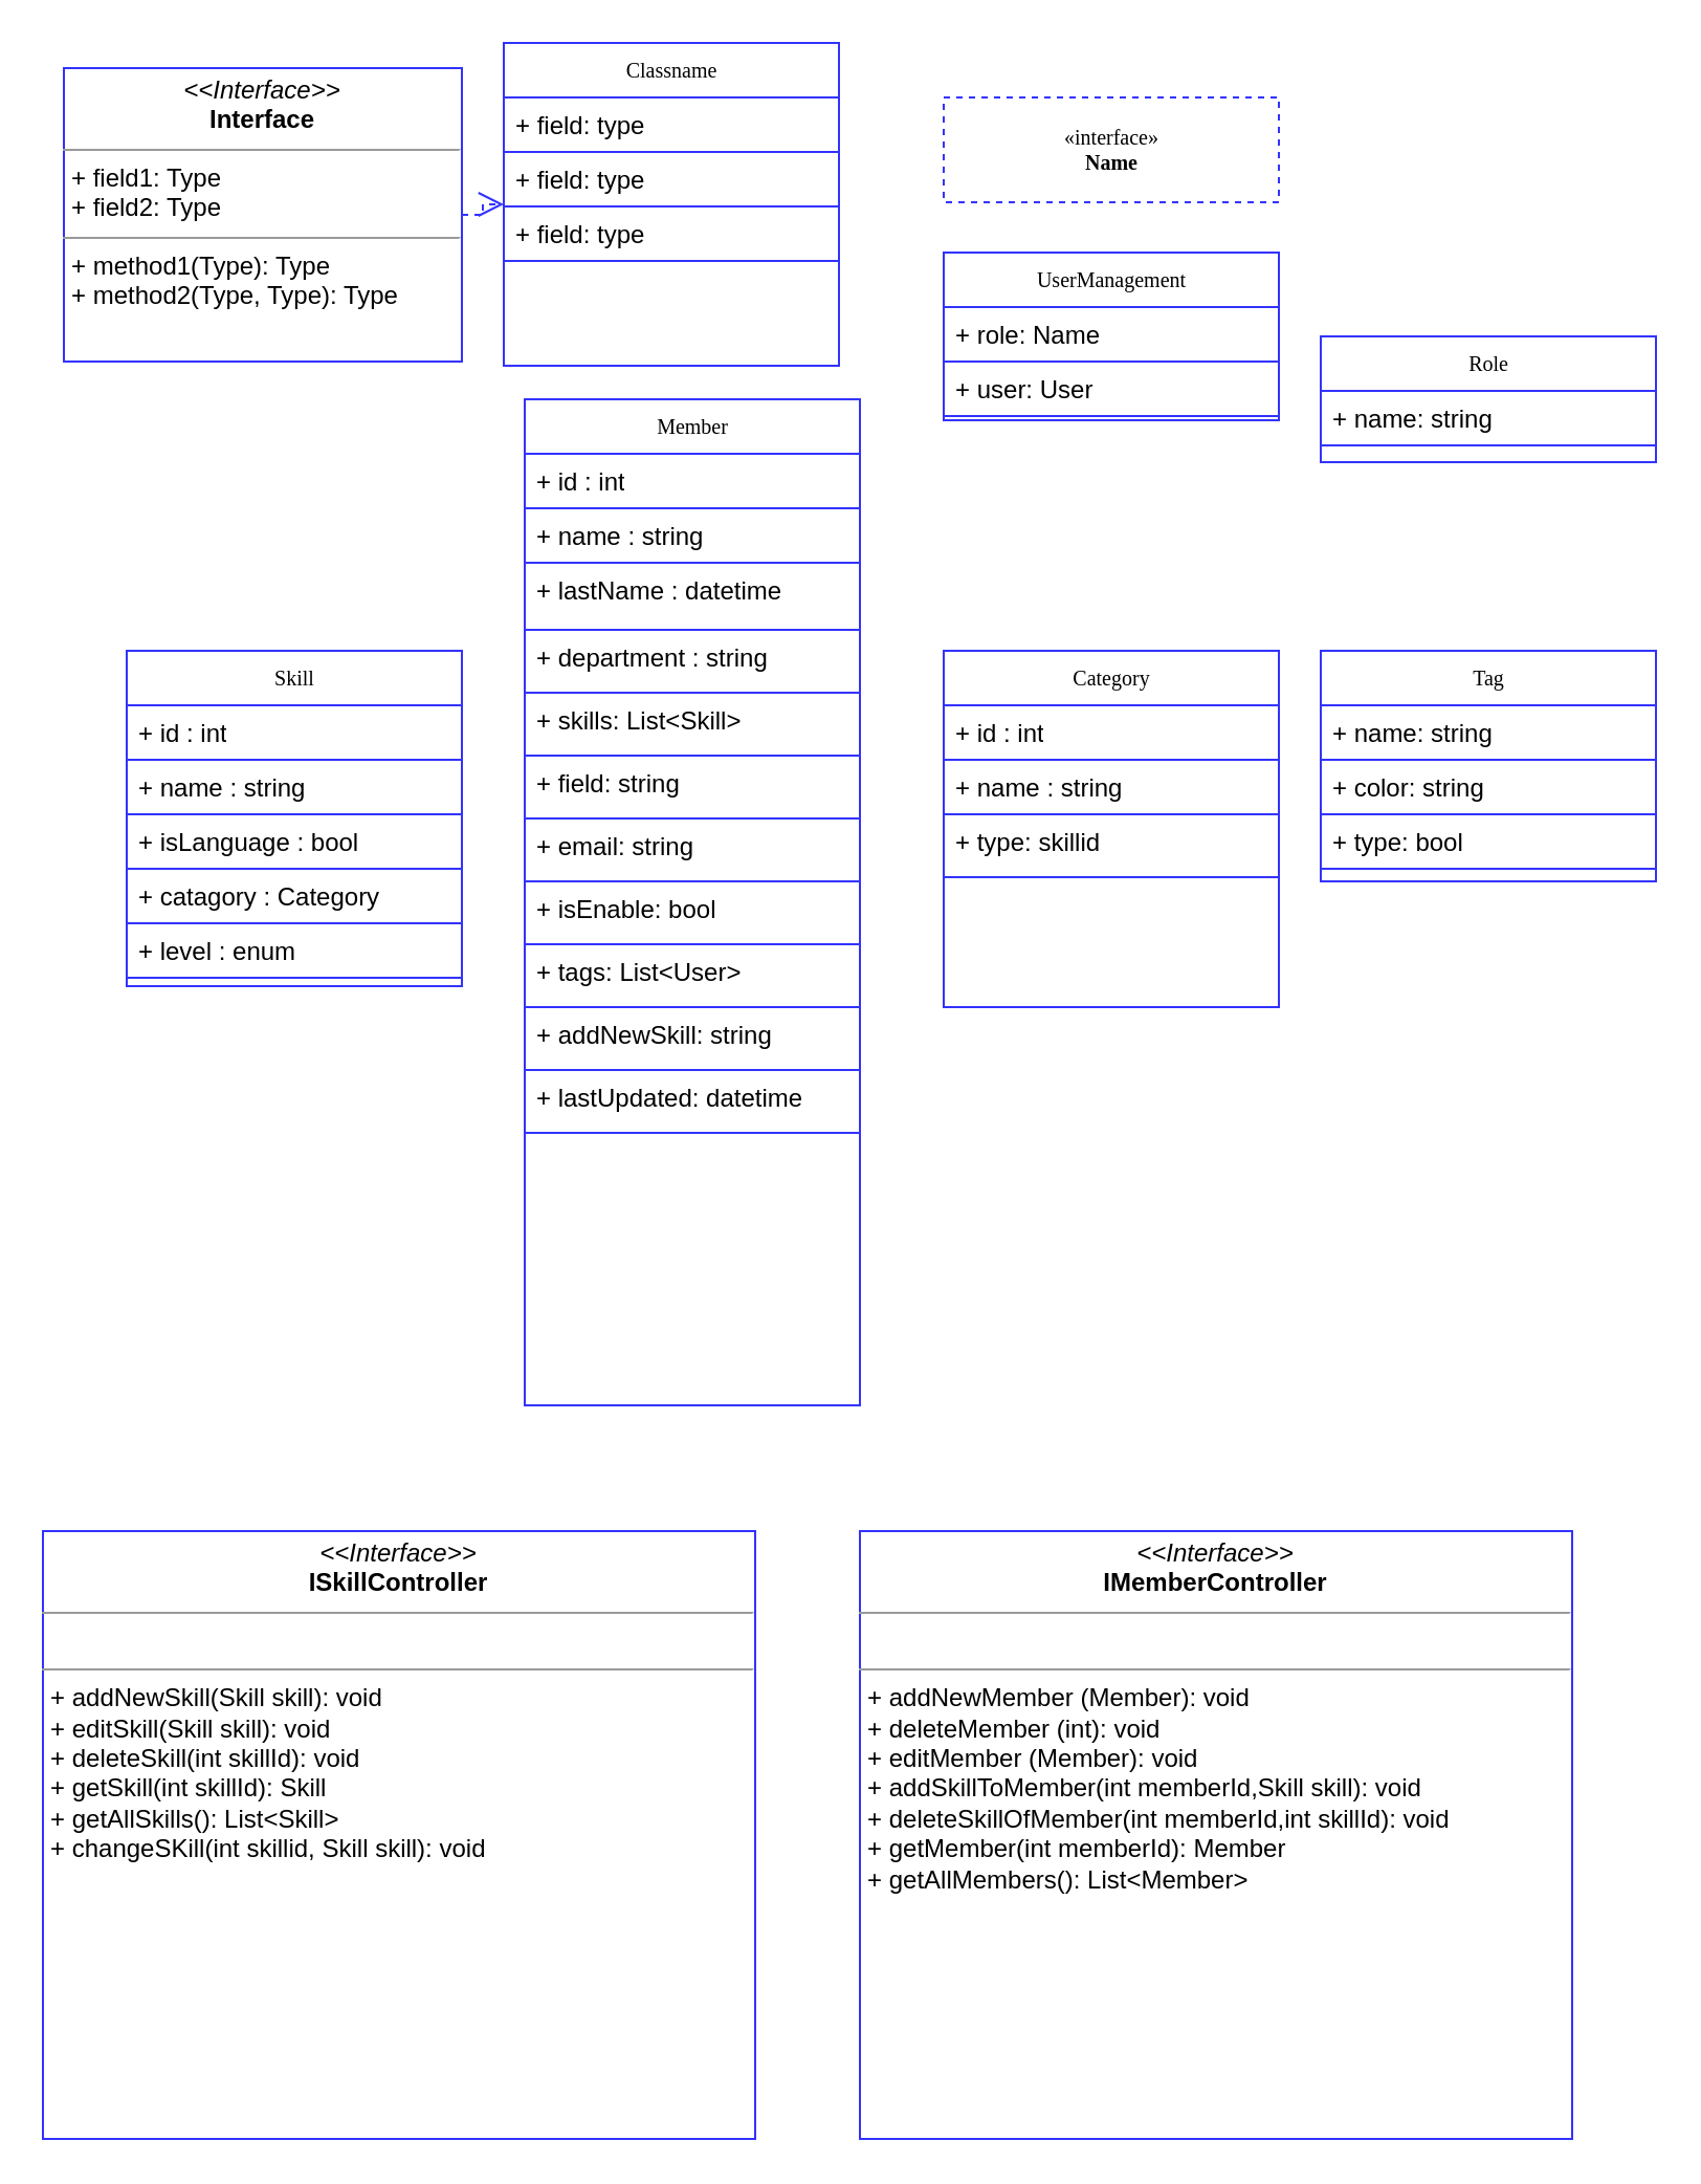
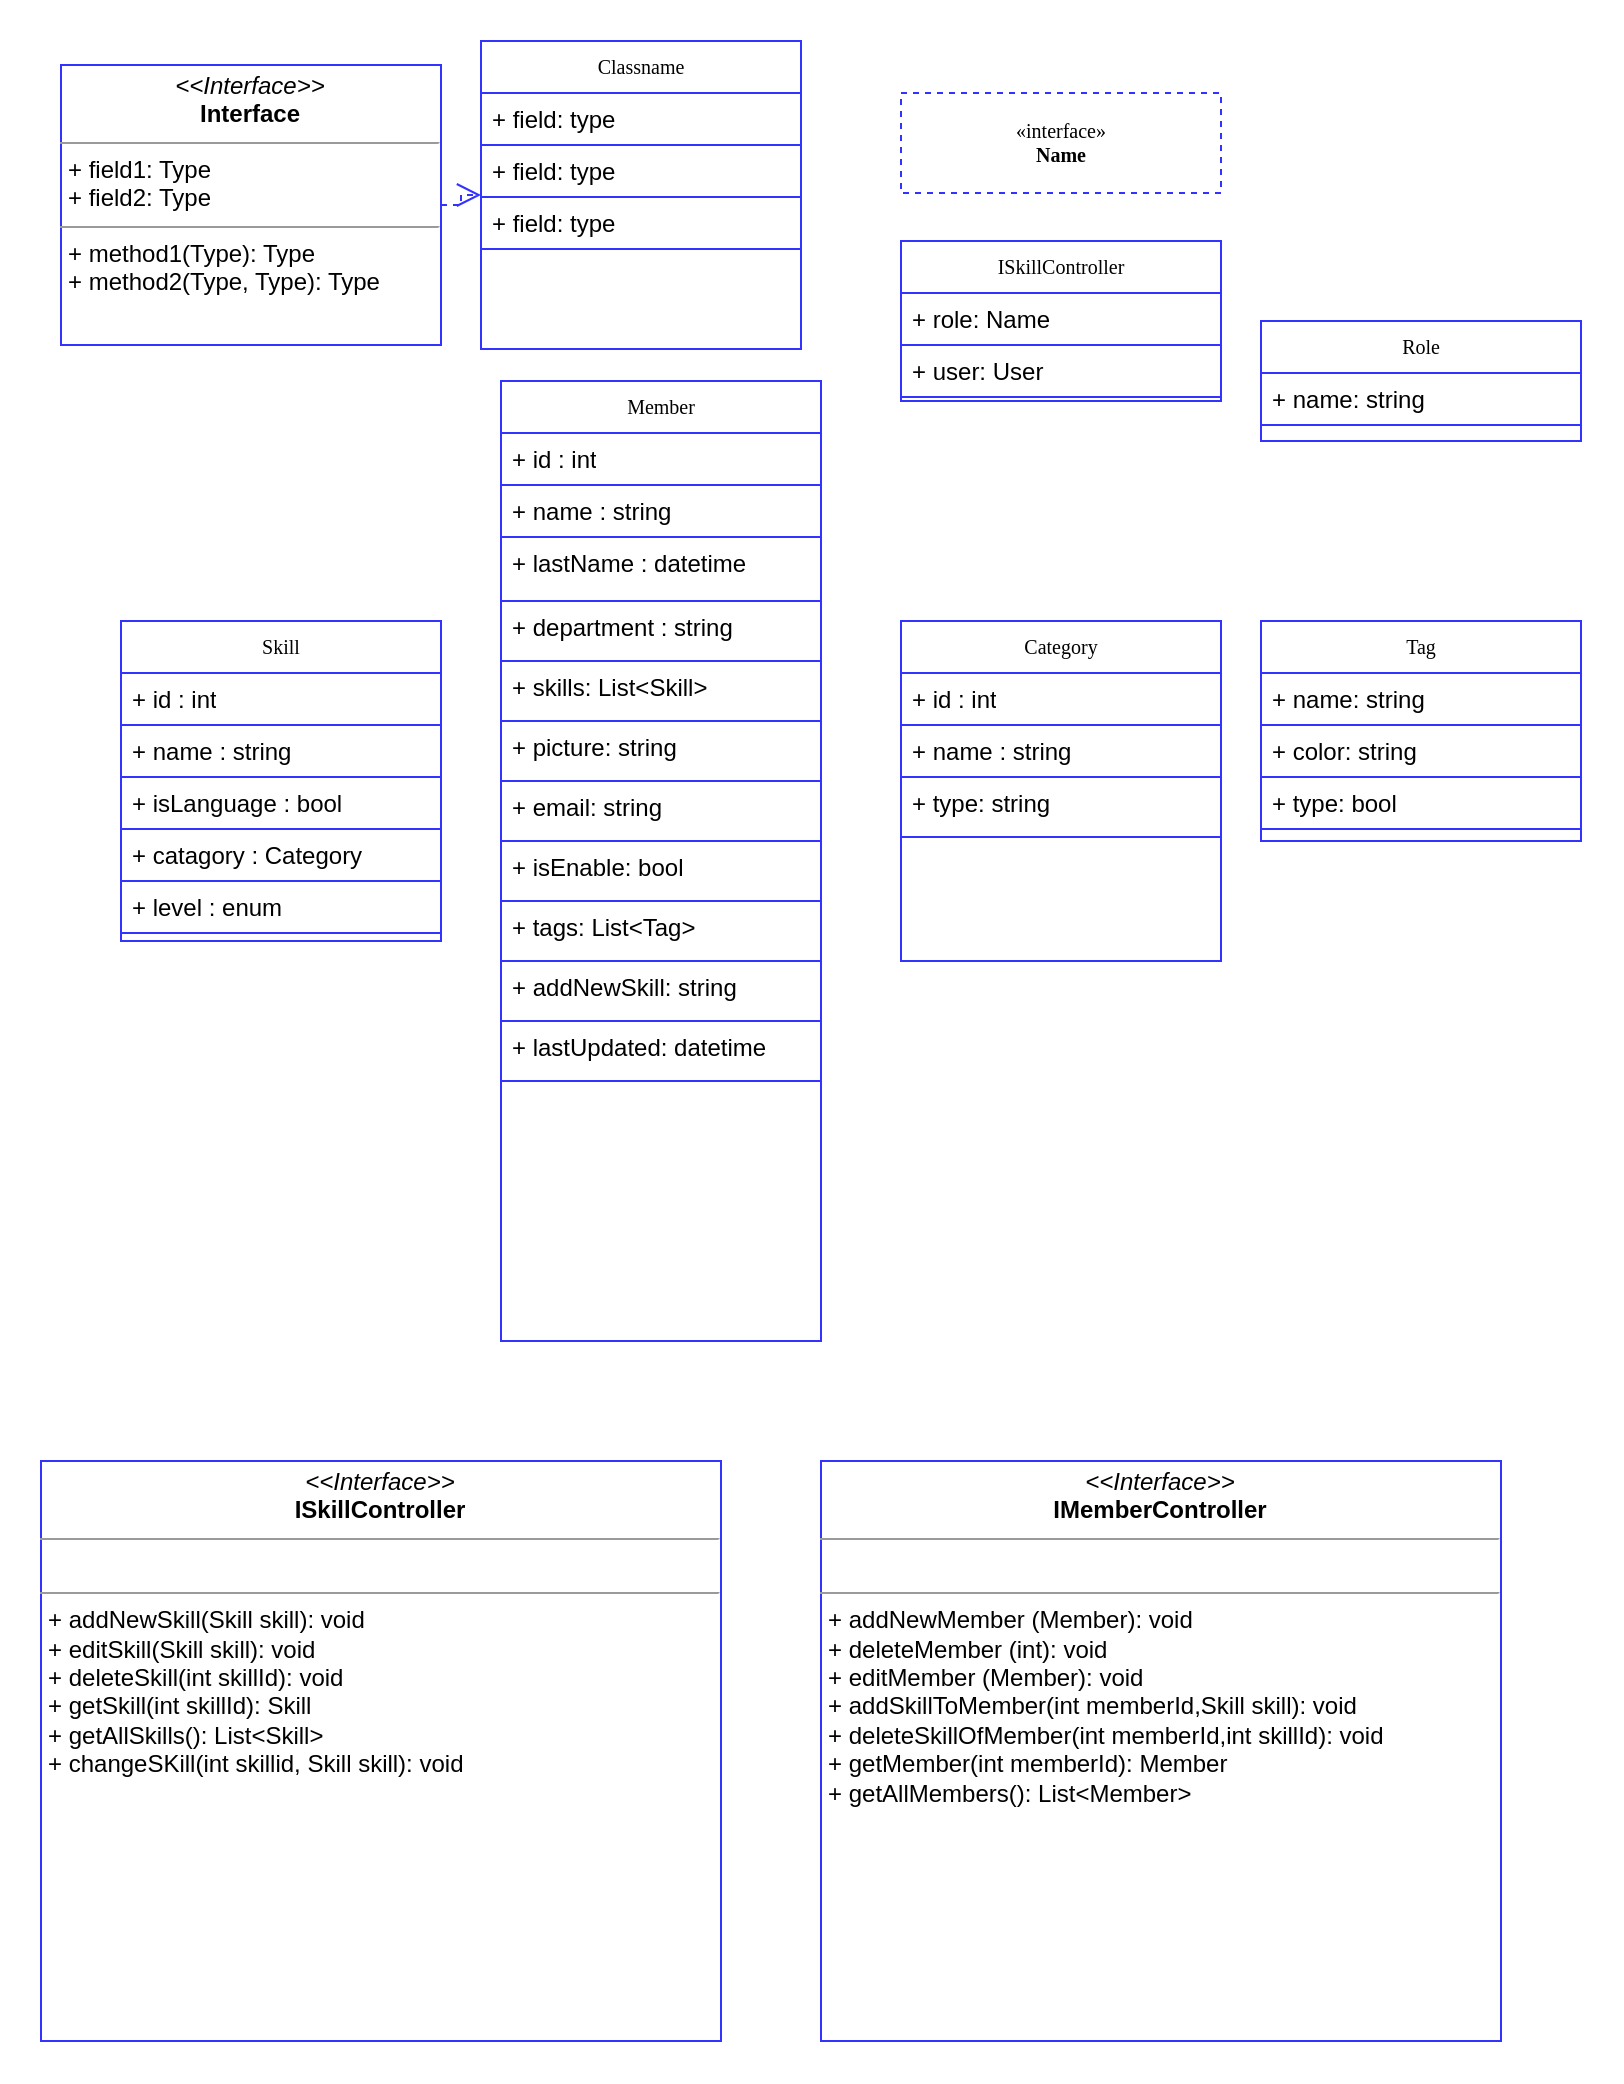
- <mxCell id="32" value="UserManagement" style="swimlane;html=1;fontStyle=0;childLayout=stackLayout;horizontal=1;startSize=26;horizontalStack=0;resizeParent=1;resizeLast=0;collapsible=1;marginBottom=0;swimlaneFillColor=#ffffff;rounded=0;shadow=0;comic=0;labelBackgroundColor=none;strokeWidth=1;fontFamily=Verdana;fontSize=10;align=center;strokeColor=#3333FF;" vertex="1" parent="1"><mxGeometry x="450" y="120" width="160" height="80" as="geometry" /></mxCell>
+ <mxCell id="32" value="ISkillController" style="swimlane;html=1;fontStyle=0;childLayout=stackLayout;horizontal=1;startSize=26;horizontalStack=0;resizeParent=1;resizeLast=0;collapsible=1;marginBottom=0;swimlaneFillColor=#ffffff;rounded=0;shadow=0;comic=0;labelBackgroundColor=none;strokeWidth=1;fontFamily=Verdana;fontSize=10;align=center;strokeColor=#3333FF;" vertex="1" parent="1"><mxGeometry x="450" y="120" width="160" height="80" as="geometry" /></mxCell>
- <mxCell id="20" value="+ field: string" style="text;html=1;strokeColor=#3333FF;fillColor=none;align=left;verticalAlign=top;spacingLeft=4;spacingRight=4;whiteSpace=wrap;overflow=hidden;rotatable=0;points=[[0,0.5],[1,0.5]];portConstraint=eastwest;" vertex="1" parent="14"><mxGeometry y="170" width="160" height="30" as="geometry" /></mxCell>
+ <mxCell id="20" value="+ picture: string" style="text;html=1;strokeColor=#3333FF;fillColor=none;align=left;verticalAlign=top;spacingLeft=4;spacingRight=4;whiteSpace=wrap;overflow=hidden;rotatable=0;points=[[0,0.5],[1,0.5]];portConstraint=eastwest;" vertex="1" parent="14"><mxGeometry y="170" width="160" height="30" as="geometry" /></mxCell>
- <mxCell id="31" value="+ type: skillid" style="text;html=1;strokeColor=#3333FF;fillColor=none;align=left;verticalAlign=top;spacingLeft=4;spacingRight=4;whiteSpace=wrap;overflow=hidden;rotatable=0;points=[[0,0.5],[1,0.5]];portConstraint=eastwest;" vertex="1" parent="28"><mxGeometry y="78" width="160" height="30" as="geometry" /></mxCell>
+ <mxCell id="31" value="+ type: string" style="text;html=1;strokeColor=#3333FF;fillColor=none;align=left;verticalAlign=top;spacingLeft=4;spacingRight=4;whiteSpace=wrap;overflow=hidden;rotatable=0;points=[[0,0.5],[1,0.5]];portConstraint=eastwest;" vertex="1" parent="28"><mxGeometry y="78" width="160" height="30" as="geometry" /></mxCell>
- <mxCell id="23" value="+ tags: List&amp;lt;User&amp;gt;" style="text;html=1;strokeColor=#3333FF;fillColor=none;align=left;verticalAlign=top;spacingLeft=4;spacingRight=4;whiteSpace=wrap;overflow=hidden;rotatable=0;points=[[0,0.5],[1,0.5]];portConstraint=eastwest;" vertex="1" parent="14"><mxGeometry y="260" width="160" height="30" as="geometry" /></mxCell>
+ <mxCell id="23" value="+ tags: List&amp;lt;Tag&amp;gt;" style="text;html=1;strokeColor=#3333FF;fillColor=none;align=left;verticalAlign=top;spacingLeft=4;spacingRight=4;whiteSpace=wrap;overflow=hidden;rotatable=0;points=[[0,0.5],[1,0.5]];portConstraint=eastwest;" vertex="1" parent="14"><mxGeometry y="260" width="160" height="30" as="geometry" /></mxCell>
